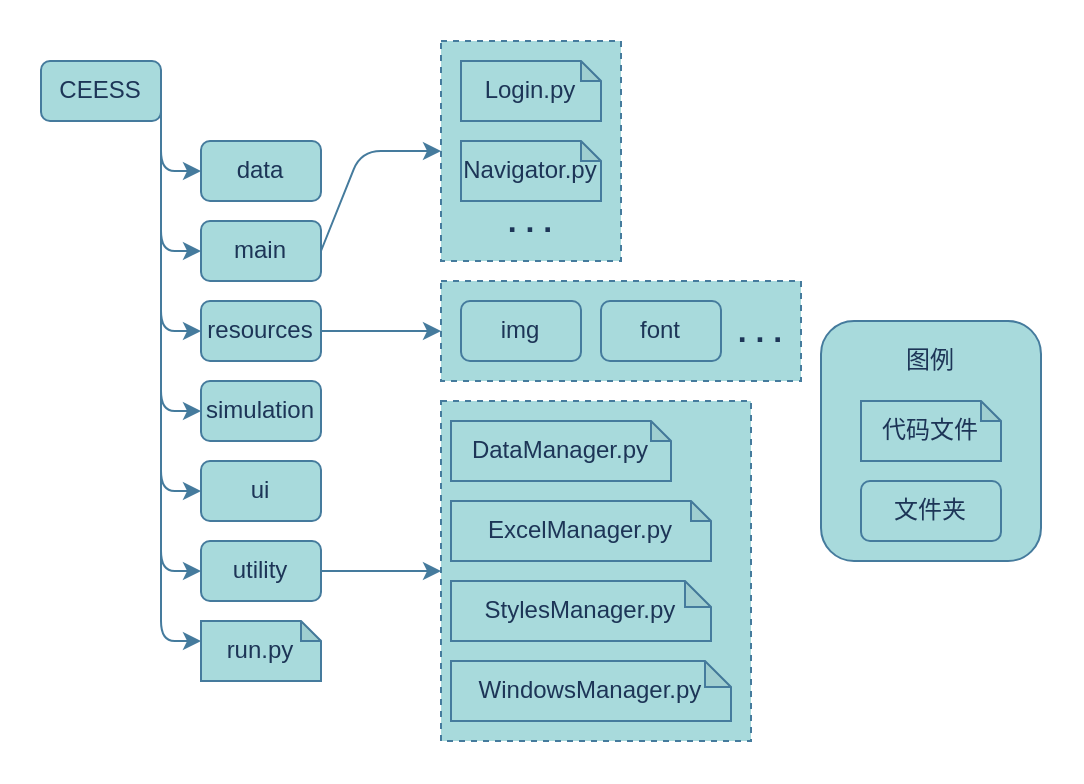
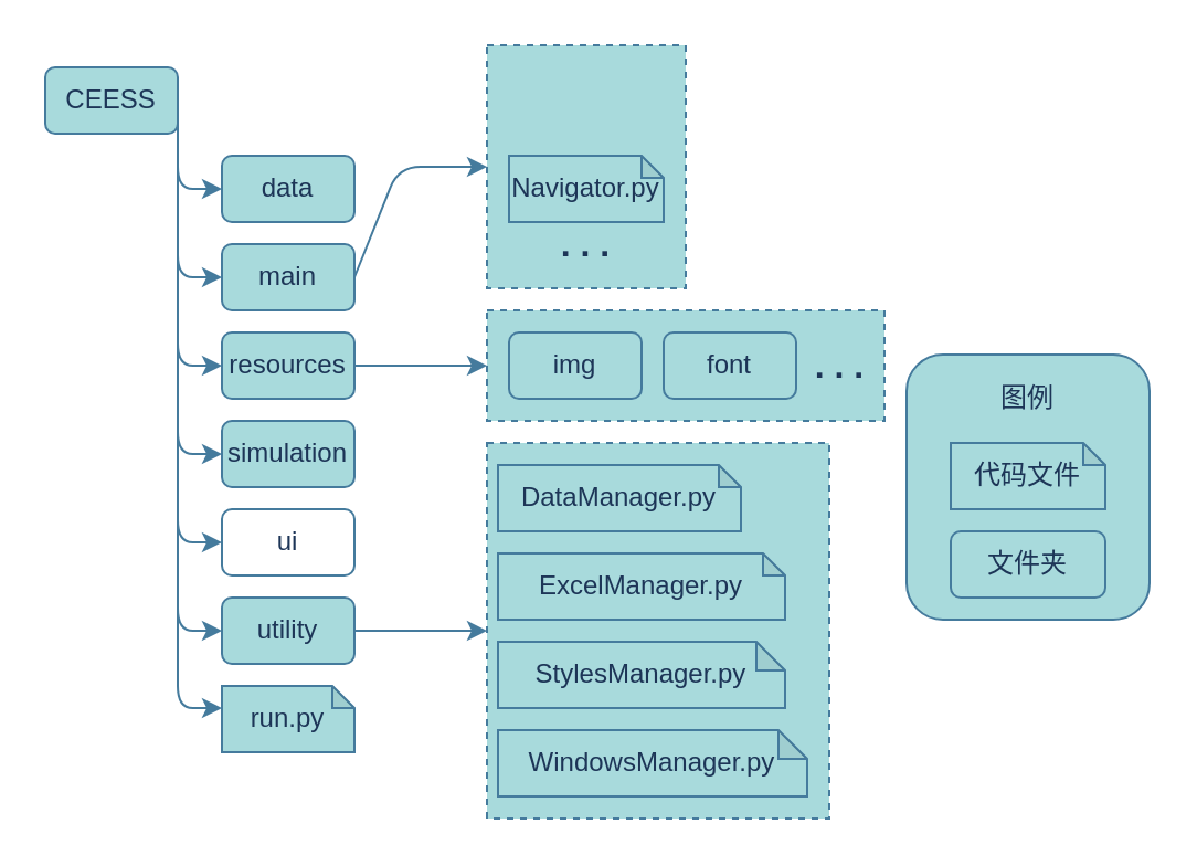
- <mxCell id="26" value="Login.py&lt;br&gt;" style="shape=note;whiteSpace=wrap;html=1;backgroundOutline=1;darkOpacity=0.05;rounded=1;size=10;fillColor=#A8DADC;strokeColor=#457B9D;fontColor=#1D3557;" vertex="1" parent="24"><mxGeometry x="10" y="10" width="70" height="30" as="geometry" /></mxCell>
- <mxCell id="11" value="ui" style="rounded=1;whiteSpace=wrap;html=1;fillColor=#A8DADC;strokeColor=#457B9D;fontColor=#1D3557;" vertex="1" parent="1"><mxGeometry x="100" y="230" width="60" height="30" as="geometry" /></mxCell>
+ <mxCell id="11" value="ui" style="rounded=1;whiteSpace=wrap;html=1;fillColor=#ffffff;strokeColor=#457B9D;fontColor=#1D3557;" vertex="1" parent="1"><mxGeometry x="100" y="230" width="60" height="30" as="geometry" /></mxCell>
